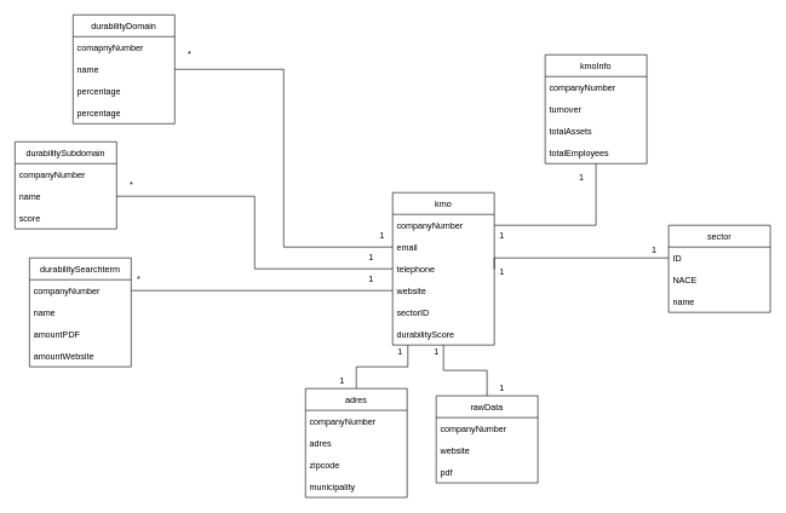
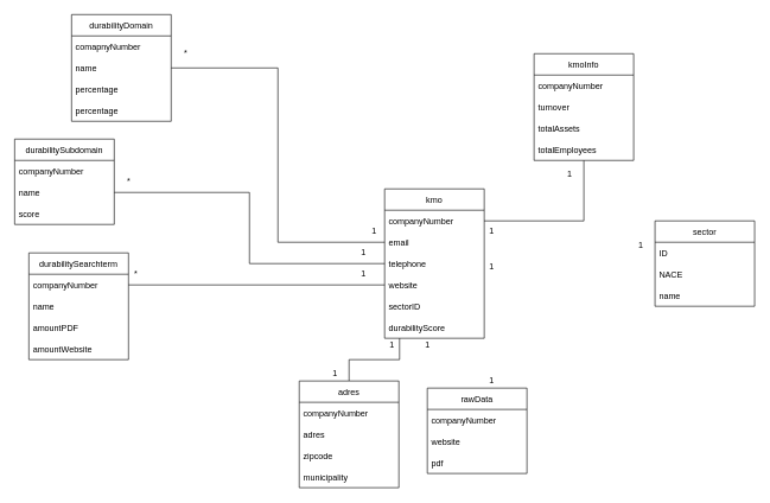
- <mxCell id="2" value="" style="edgeStyle=orthogonalEdgeStyle;rounded=0;orthogonalLoop=1;jettySize=auto;html=1;exitX=1;exitY=0.5;exitDx=0;exitDy=0;endArrow=none;endFill=0;" parent="1" source="9" target="13" edge="1"><mxGeometry relative="1" as="geometry"><Array as="points"><mxPoint x="680" y="355" /></Array></mxGeometry></mxCell>
- <mxCell id="5" value="" style="edgeStyle=orthogonalEdgeStyle;rounded=0;orthogonalLoop=1;jettySize=auto;html=1;endArrow=none;endFill=0;" edge="1" parent="1" source="6" target="32"><mxGeometry relative="1" as="geometry" /></mxCell>
